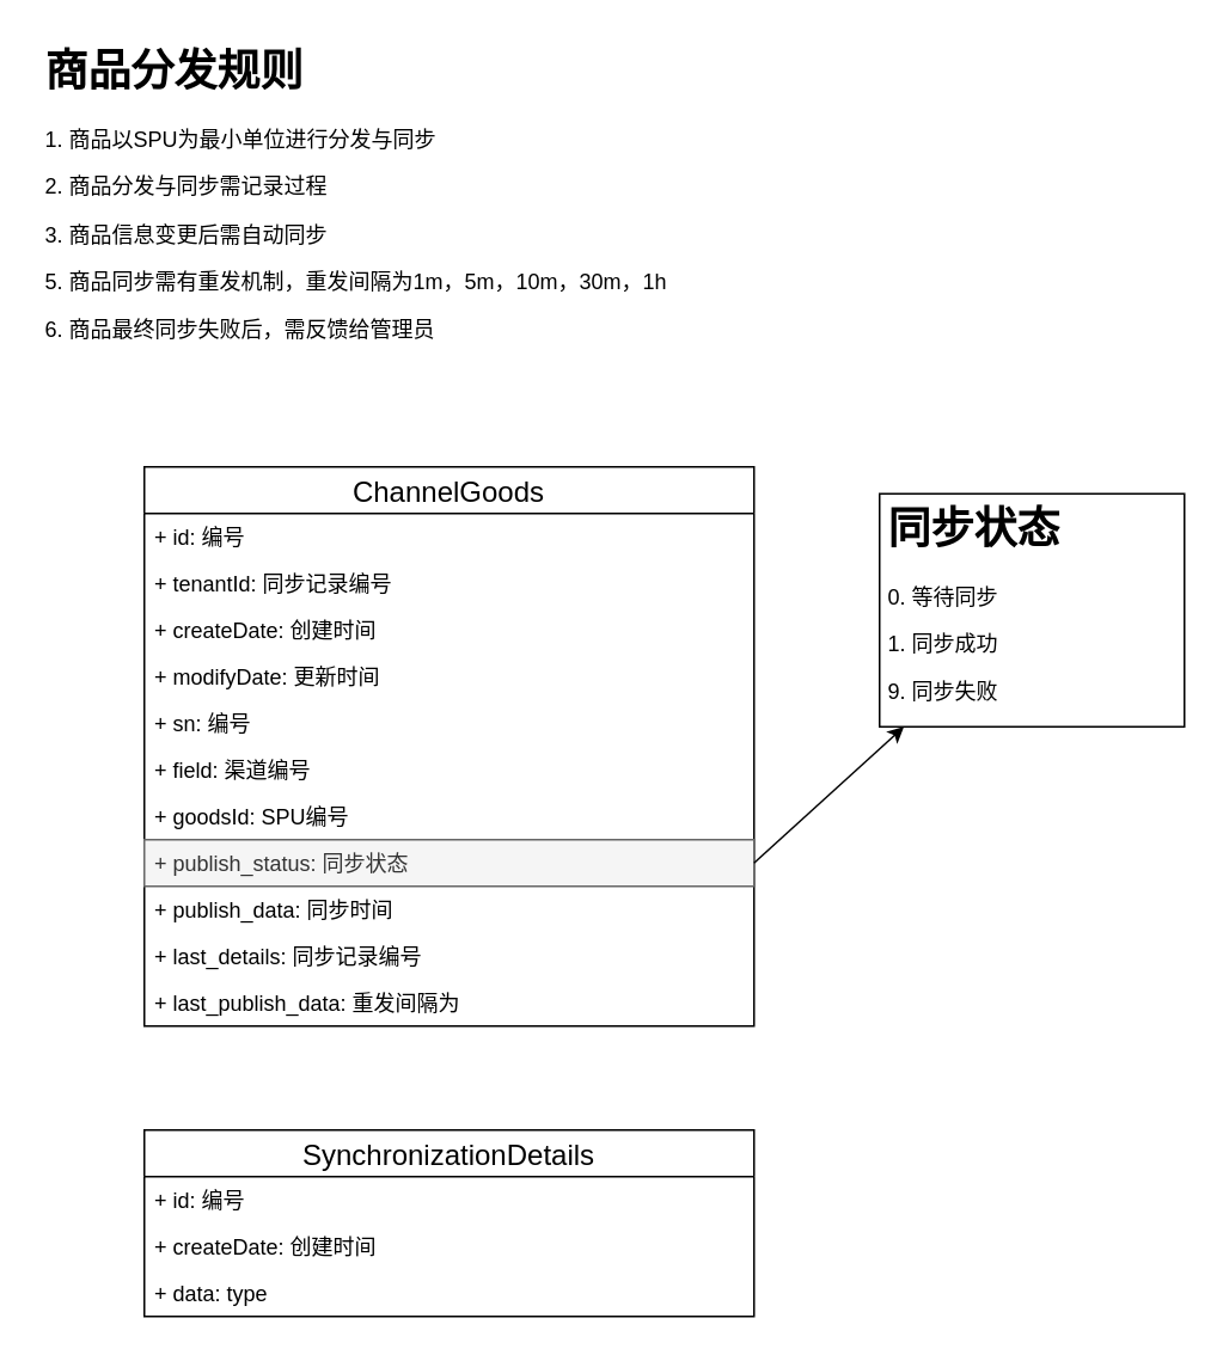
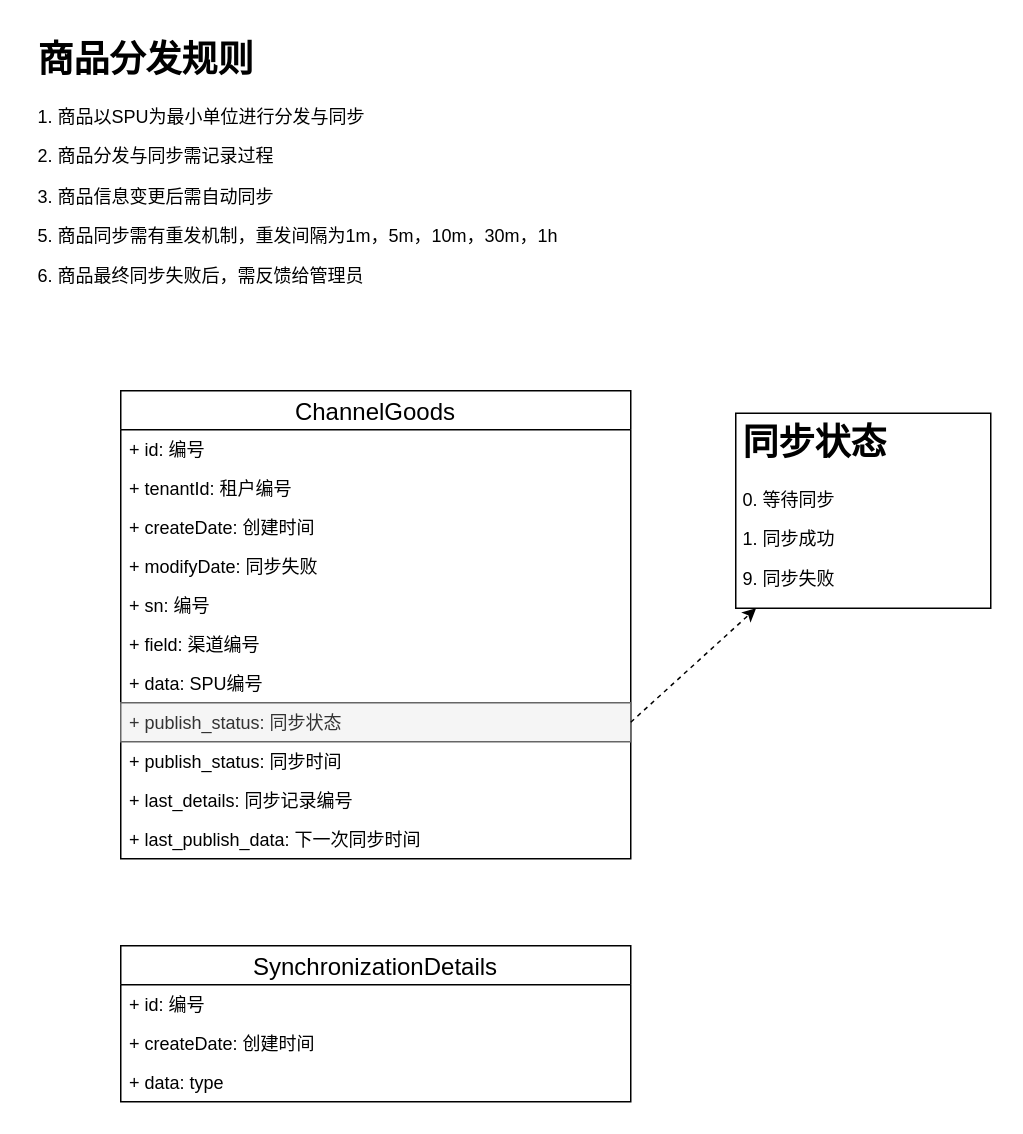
- <mxCell id="5" value="+ tenantId: 同步记录编号" style="text;strokeColor=none;fillColor=none;align=left;verticalAlign=top;spacingLeft=4;spacingRight=4;overflow=hidden;rotatable=0;points=[[0,0.5],[1,0.5]];portConstraint=eastwest;" vertex="1" parent="3"><mxGeometry y="52" width="340" height="26" as="geometry" /></mxCell>
+ <mxCell id="5" value="+ tenantId: 租户编号" style="text;strokeColor=none;fillColor=none;align=left;verticalAlign=top;spacingLeft=4;spacingRight=4;overflow=hidden;rotatable=0;points=[[0,0.5],[1,0.5]];portConstraint=eastwest;" vertex="1" parent="3"><mxGeometry y="52" width="340" height="26" as="geometry" /></mxCell>
- <mxCell id="7" value="+ modifyDate: 更新时间" style="text;strokeColor=none;fillColor=none;align=left;verticalAlign=top;spacingLeft=4;spacingRight=4;overflow=hidden;rotatable=0;points=[[0,0.5],[1,0.5]];portConstraint=eastwest;" vertex="1" parent="3"><mxGeometry y="104" width="340" height="26" as="geometry" /></mxCell>
+ <mxCell id="7" value="+ modifyDate: 同步失败" style="text;strokeColor=none;fillColor=none;align=left;verticalAlign=top;spacingLeft=4;spacingRight=4;overflow=hidden;rotatable=0;points=[[0,0.5],[1,0.5]];portConstraint=eastwest;" vertex="1" parent="3"><mxGeometry y="104" width="340" height="26" as="geometry" /></mxCell>
- <mxCell id="16" style="rounded=0;orthogonalLoop=1;jettySize=auto;html=1;exitX=1;exitY=0.5;exitDx=0;exitDy=0;" edge="1" parent="1" source="11" target="15"><mxGeometry relative="1" as="geometry"><mxPoint x="330" y="481" as="targetPoint" /></mxGeometry></mxCell>
+ <mxCell id="16" style="rounded=0;orthogonalLoop=1;jettySize=auto;html=1;exitX=1;exitY=0.5;exitDx=0;exitDy=0;dashed=1;" edge="1" parent="1" source="11" target="15"><mxGeometry relative="1" as="geometry"><mxPoint x="330" y="481" as="targetPoint" /></mxGeometry></mxCell>
- <mxCell id="10" value="+ goodsId: SPU编号" style="text;strokeColor=none;fillColor=none;align=left;verticalAlign=top;spacingLeft=4;spacingRight=4;overflow=hidden;rotatable=0;points=[[0,0.5],[1,0.5]];portConstraint=eastwest;" vertex="1" parent="3"><mxGeometry y="182" width="340" height="26" as="geometry" /></mxCell>
+ <mxCell id="10" value="+ data: SPU编号" style="text;strokeColor=none;fillColor=none;align=left;verticalAlign=top;spacingLeft=4;spacingRight=4;overflow=hidden;rotatable=0;points=[[0,0.5],[1,0.5]];portConstraint=eastwest;" vertex="1" parent="3"><mxGeometry y="182" width="340" height="26" as="geometry" /></mxCell>
- <mxCell id="12" value="+ publish_data: 同步时间" style="text;strokeColor=none;fillColor=none;align=left;verticalAlign=top;spacingLeft=4;spacingRight=4;overflow=hidden;rotatable=0;points=[[0,0.5],[1,0.5]];portConstraint=eastwest;" vertex="1" parent="3"><mxGeometry y="234" width="340" height="26" as="geometry" /></mxCell>
+ <mxCell id="12" value="+ publish_status: 同步时间" style="text;strokeColor=none;fillColor=none;align=left;verticalAlign=top;spacingLeft=4;spacingRight=4;overflow=hidden;rotatable=0;points=[[0,0.5],[1,0.5]];portConstraint=eastwest;" vertex="1" parent="3"><mxGeometry y="234" width="340" height="26" as="geometry" /></mxCell>
- <mxCell id="14" value="+ last_publish_data: 重发间隔为" style="text;strokeColor=none;fillColor=none;align=left;verticalAlign=top;spacingLeft=4;spacingRight=4;overflow=hidden;rotatable=0;points=[[0,0.5],[1,0.5]];portConstraint=eastwest;" vertex="1" parent="3"><mxGeometry y="286" width="340" height="26" as="geometry" /></mxCell>
+ <mxCell id="14" value="+ last_publish_data: 下一次同步时间" style="text;strokeColor=none;fillColor=none;align=left;verticalAlign=top;spacingLeft=4;spacingRight=4;overflow=hidden;rotatable=0;points=[[0,0.5],[1,0.5]];portConstraint=eastwest;" vertex="1" parent="3"><mxGeometry y="286" width="340" height="26" as="geometry" /></mxCell>
